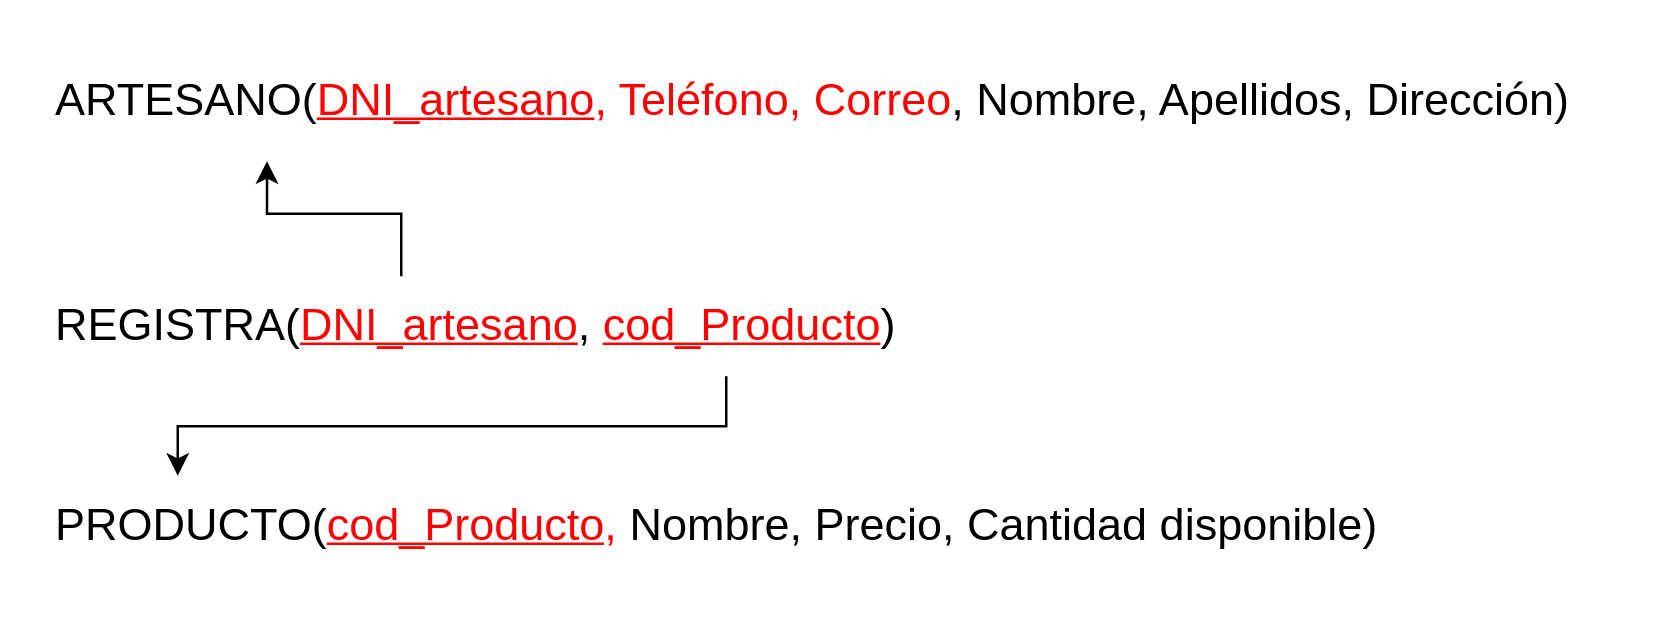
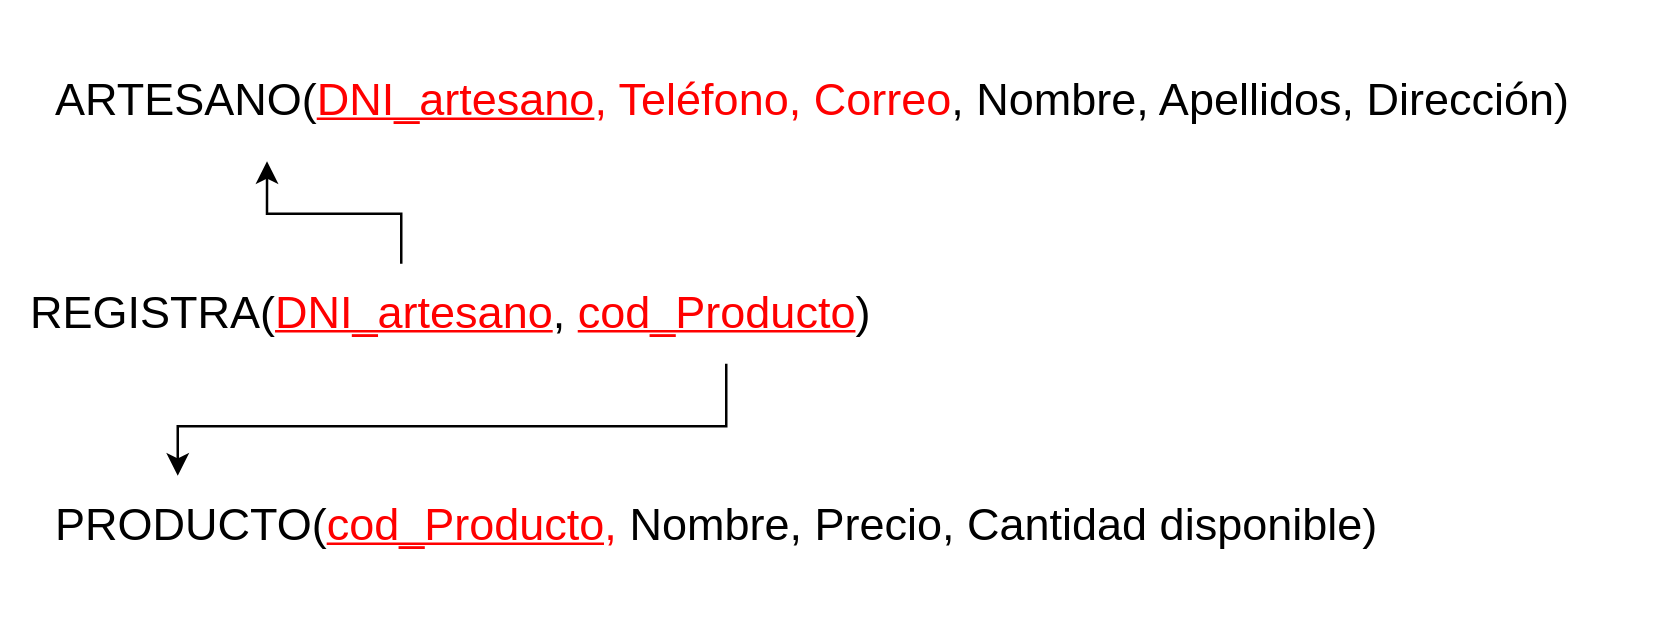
- <mxCell id="3" value="&lt;font style=&quot;font-size: 18px&quot;&gt;REGISTRA(&lt;u style=&quot;border-color: var(--border-color); color: rgb(255, 0, 0);&quot;&gt;DNI_artesano&lt;/u&gt;,&amp;nbsp;&lt;u style=&quot;border-color: var(--border-color); color: rgb(255, 0, 0);&quot;&gt;cod_Producto&lt;/u&gt;)&lt;/font&gt;" style="text;html=1;align=left;verticalAlign=middle;resizable=0;points=[];autosize=1;" vertex="1" parent="1"><mxGeometry x="20" y="110" width="360" height="40" as="geometry" /></mxCell>
+ <mxCell id="3" value="&lt;font style=&quot;font-size: 18px&quot;&gt;REGISTRA(&lt;u style=&quot;border-color: var(--border-color); color: rgb(255, 0, 0);&quot;&gt;DNI_artesano&lt;/u&gt;,&amp;nbsp;&lt;u style=&quot;border-color: var(--border-color); color: rgb(255, 0, 0);&quot;&gt;cod_Producto&lt;/u&gt;)&lt;/font&gt;" style="text;html=1;align=left;verticalAlign=middle;resizable=0;points=[];autosize=1;" vertex="1" parent="1"><mxGeometry x="10" y="105" width="360" height="40" as="geometry" /></mxCell>
